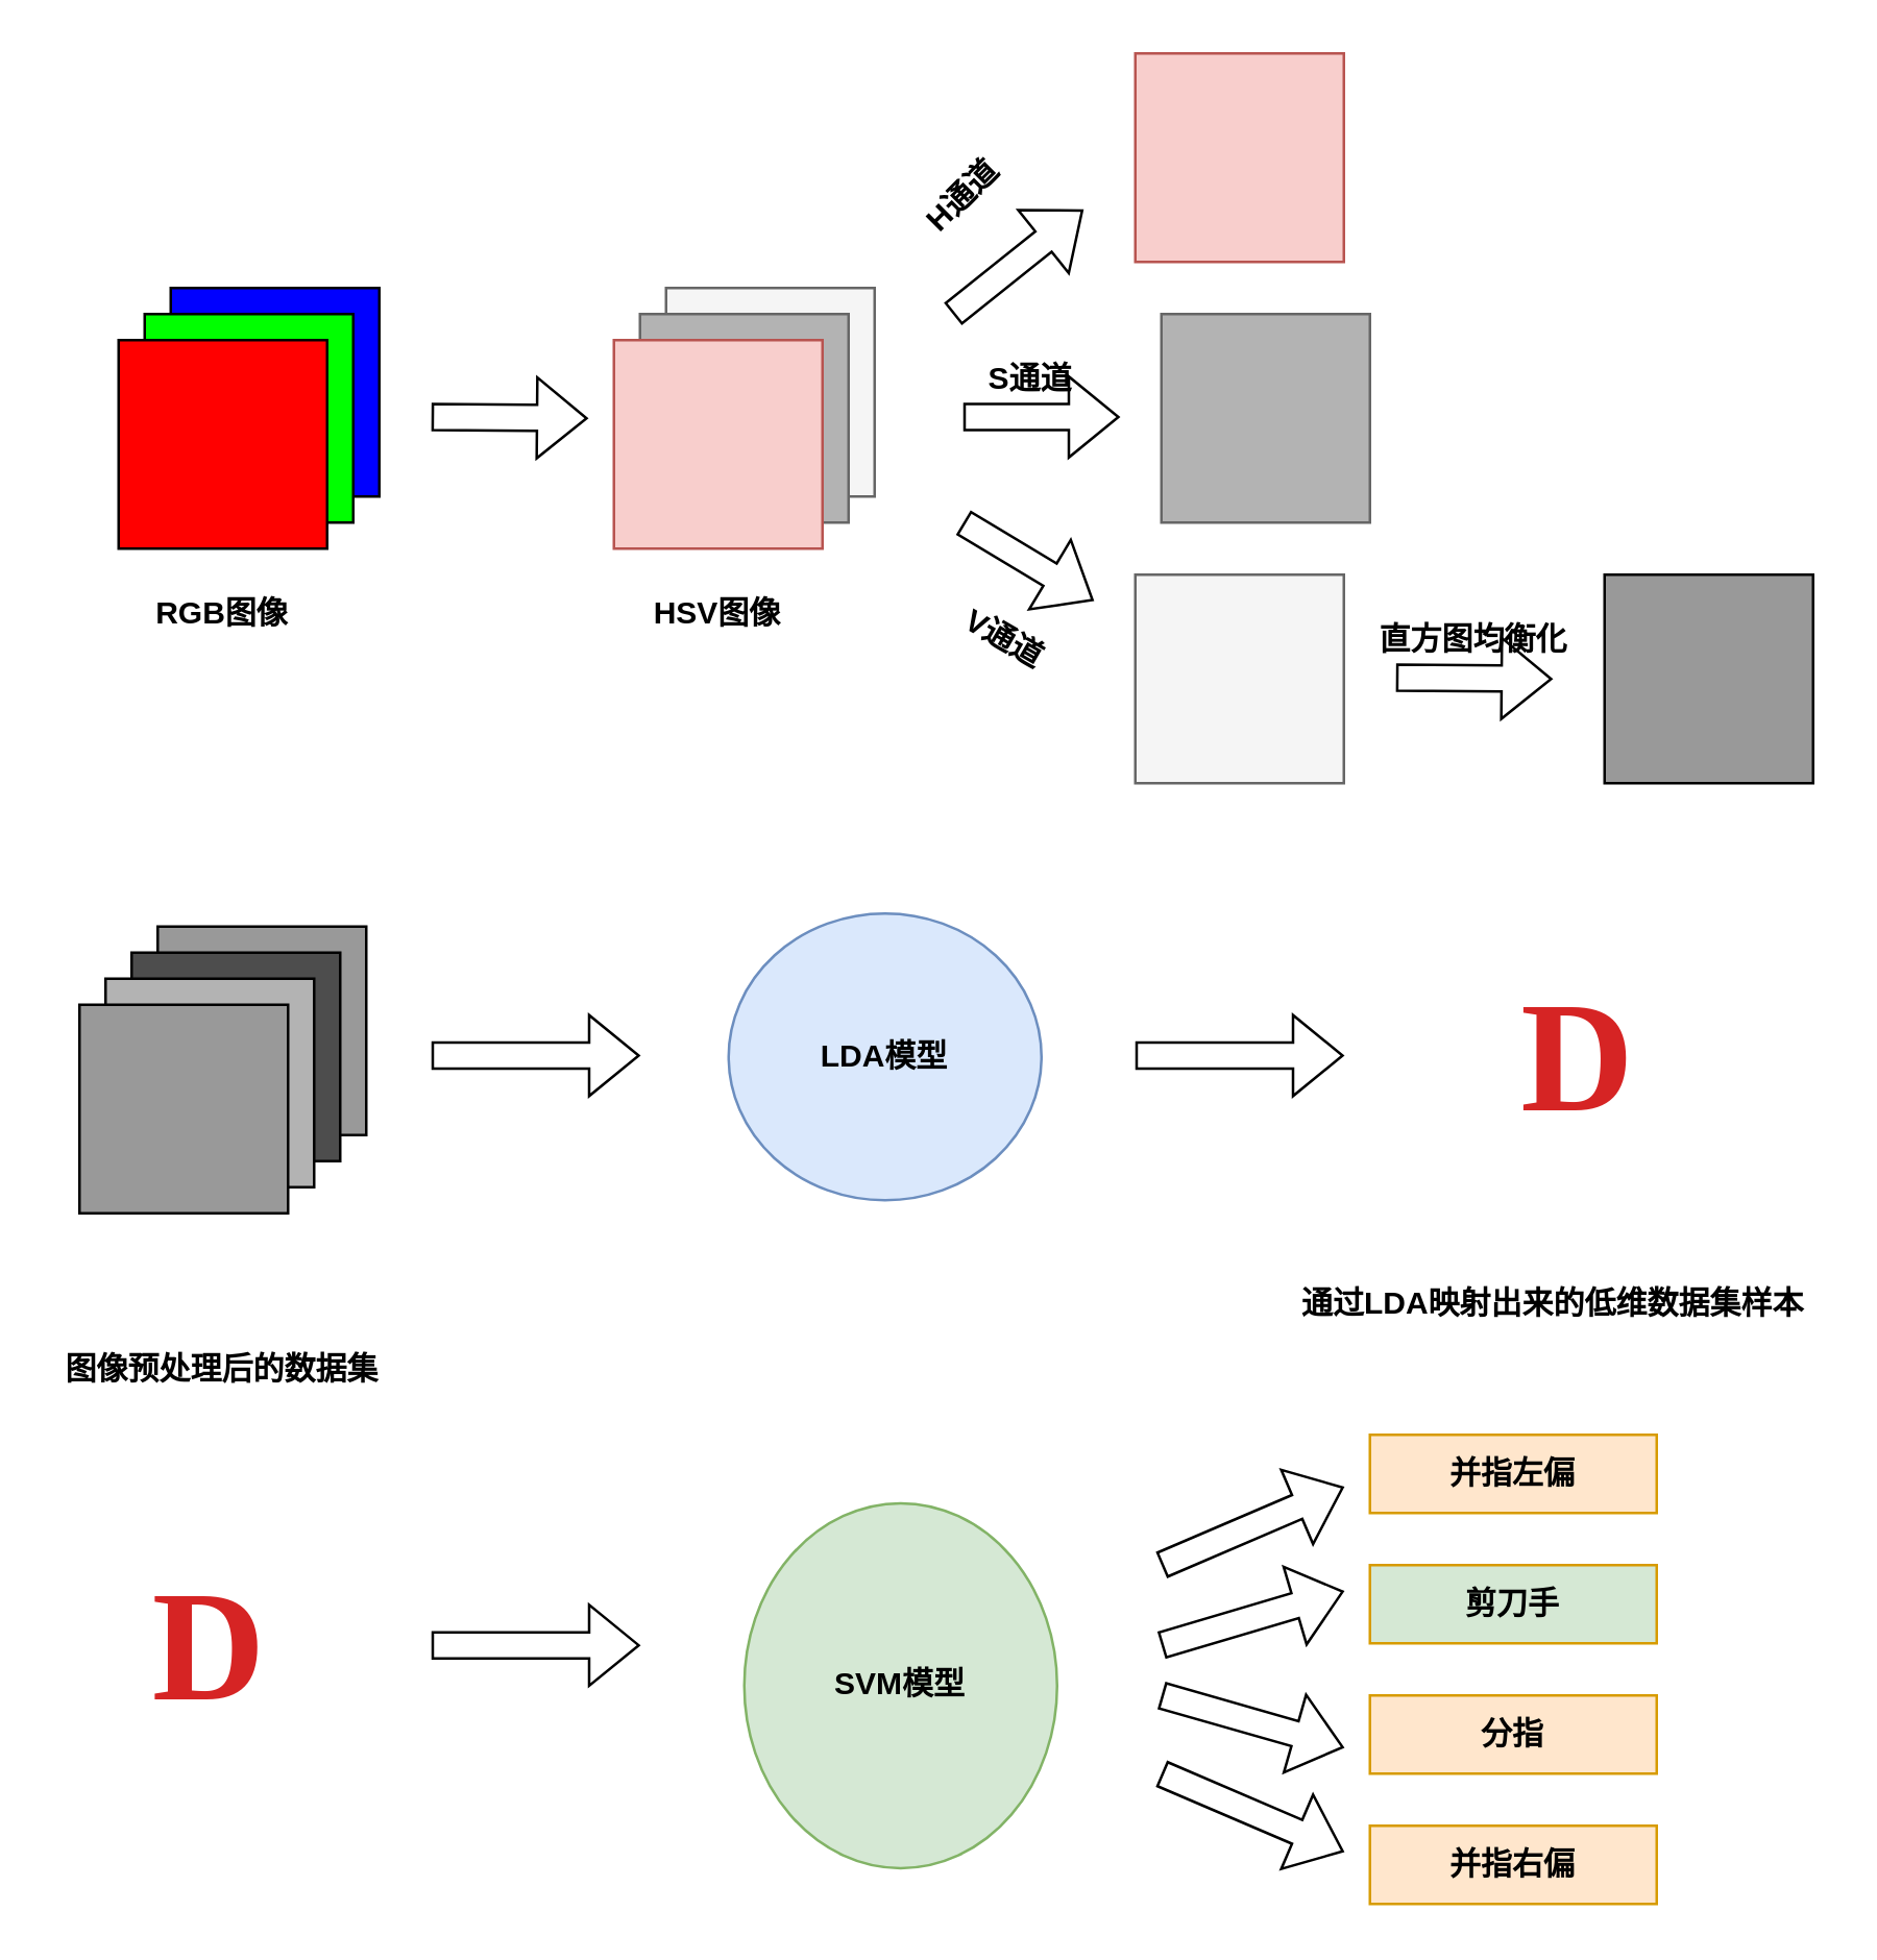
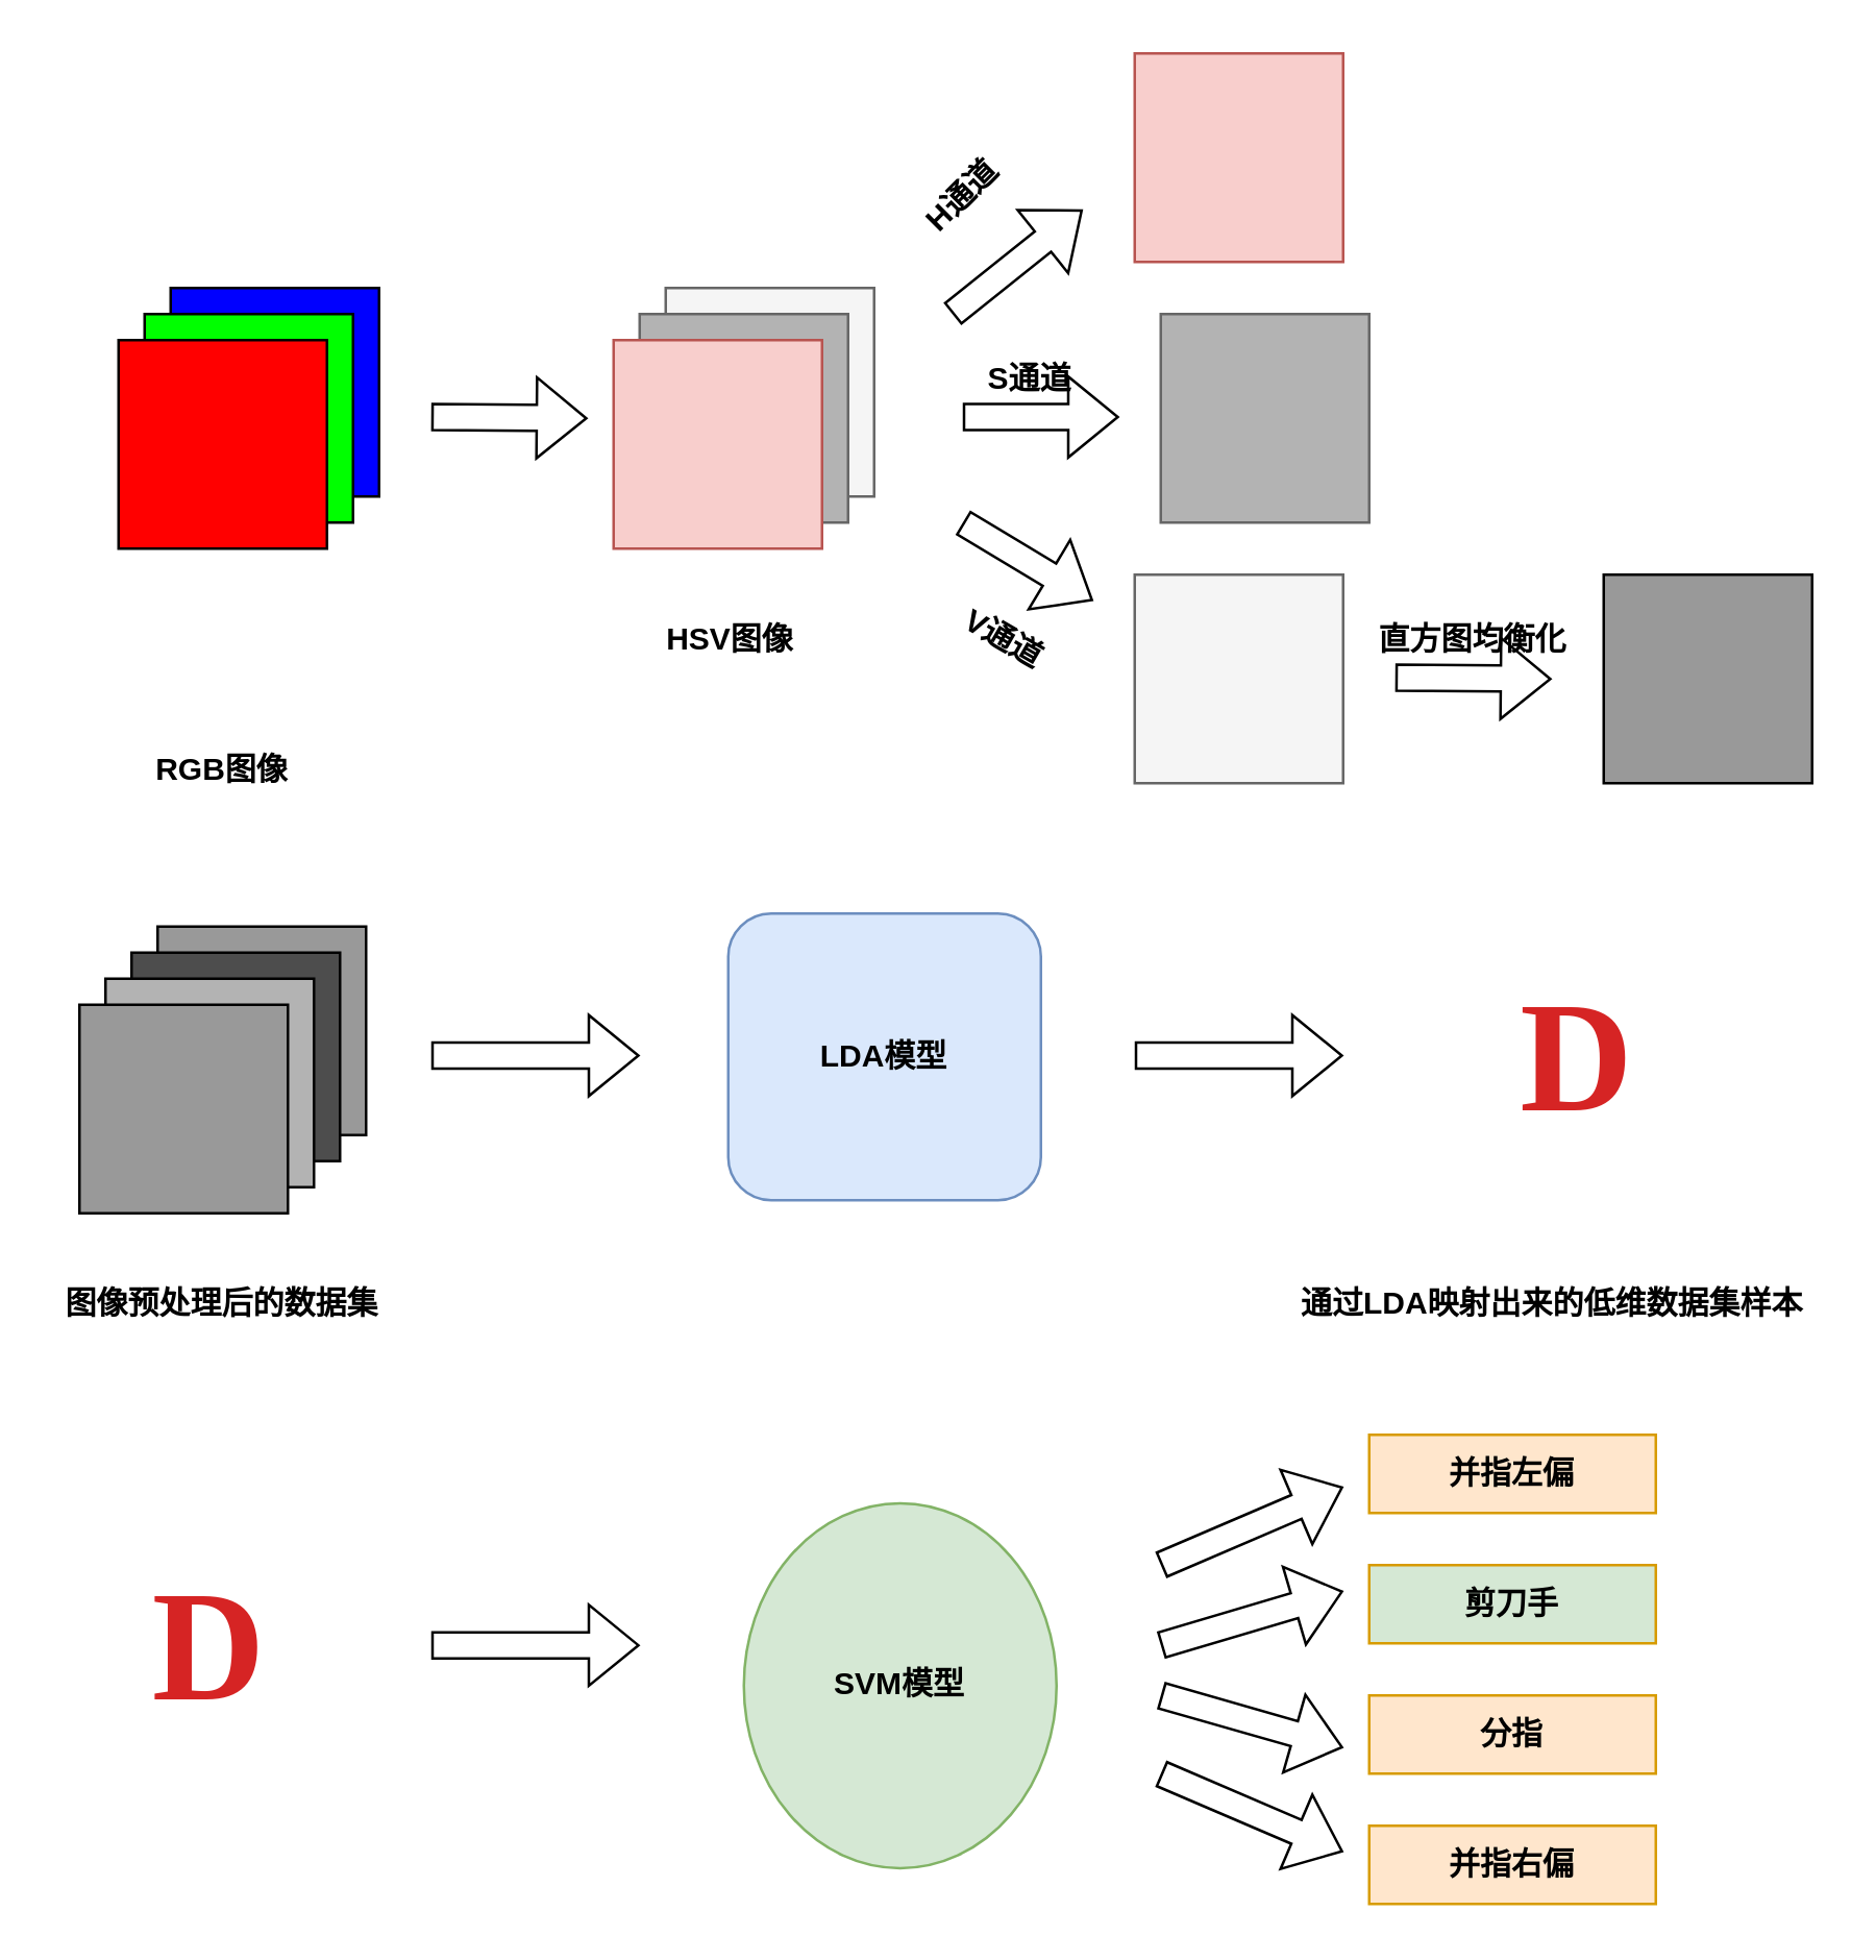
- <mxCell id="17" value="&lt;b&gt;RGB图像&lt;/b&gt;" style="text;html=1;strokeColor=none;fillColor=none;align=center;verticalAlign=middle;whiteSpace=wrap;rounded=0;" vertex="1" parent="1"><mxGeometry x="55" y="220" width="60" height="30" as="geometry" /></mxCell>
+ <mxCell id="17" value="&lt;b&gt;RGB图像&lt;/b&gt;" style="text;html=1;strokeColor=none;fillColor=none;align=center;verticalAlign=middle;whiteSpace=wrap;rounded=0;" vertex="1" parent="1"><mxGeometry x="55" y="280" width="60" height="30" as="geometry" /></mxCell>
- <mxCell id="18" value="&lt;b&gt;HSV图像&lt;/b&gt;" style="text;html=1;strokeColor=none;fillColor=none;align=center;verticalAlign=middle;whiteSpace=wrap;rounded=0;" vertex="1" parent="1"><mxGeometry x="245" y="220" width="60" height="30" as="geometry" /></mxCell>
+ <mxCell id="18" value="&lt;b&gt;HSV图像&lt;/b&gt;" style="text;html=1;strokeColor=none;fillColor=none;align=center;verticalAlign=middle;whiteSpace=wrap;rounded=0;" vertex="1" parent="1"><mxGeometry x="250" y="230" width="60" height="30" as="geometry" /></mxCell>
- <mxCell id="28" value="&lt;b&gt;LDA模型&lt;/b&gt;" style="ellipse;whiteSpace=wrap;html=1;fillColor=#dae8fc;strokeColor=#6c8ebf;" vertex="1" parent="1"><mxGeometry x="279" y="350" width="120" height="110" as="geometry" /></mxCell>
+ <mxCell id="28" value="&lt;b&gt;LDA模型&lt;/b&gt;" style="whiteSpace=wrap;html=1;fillColor=#dae8fc;strokeColor=#6c8ebf;rounded=1;" vertex="1" parent="1"><mxGeometry x="279" y="350" width="120" height="110" as="geometry" /></mxCell>
- <mxCell id="31" value="&lt;b&gt;图像预处理后的数据集&lt;/b&gt;" style="text;html=1;strokeColor=none;fillColor=none;align=center;verticalAlign=middle;whiteSpace=wrap;rounded=0;" vertex="1" parent="1"><mxGeometry x="20" y="510" width="130" height="30" as="geometry" /></mxCell>
+ <mxCell id="31" value="&lt;b&gt;图像预处理后的数据集&lt;/b&gt;" style="text;html=1;strokeColor=none;fillColor=none;align=center;verticalAlign=middle;whiteSpace=wrap;rounded=0;" vertex="1" parent="1"><mxGeometry x="20" y="485" width="130" height="30" as="geometry" /></mxCell>
